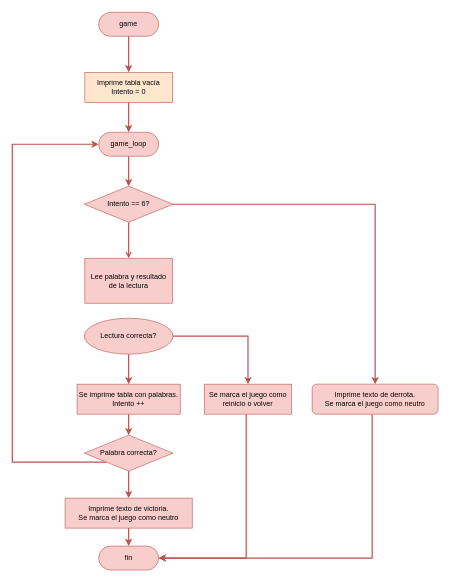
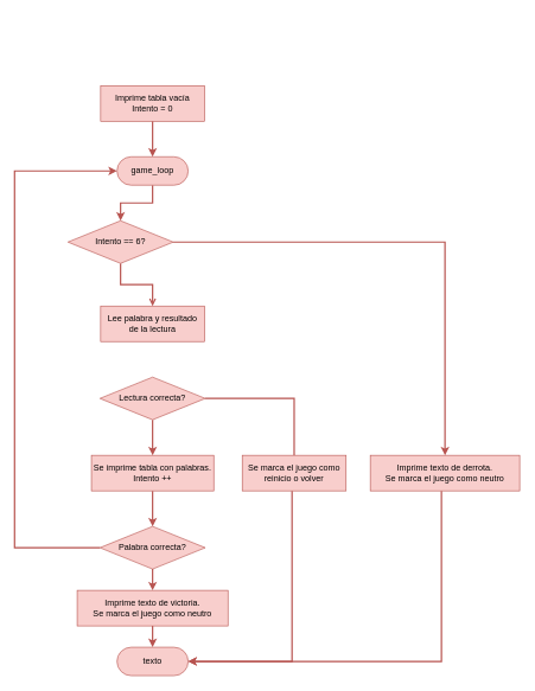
- <mxCell id="3" value="game" style="rounded=1;whiteSpace=wrap;html=1;arcSize=50;fillColor=#f8cecc;strokeColor=#b85450;" vertex="1" parent="1"><mxGeometry x="164" y="20" width="100" height="40" as="geometry" /></mxCell>
- <mxCell id="2" style="edgeStyle=orthogonalEdgeStyle;rounded=0;orthogonalLoop=1;jettySize=auto;html=1;entryX=0.5;entryY=0;entryDx=0;entryDy=0;fillColor=#f8cecc;strokeColor=#b85450;strokeWidth=2;" edge="1" parent="1" source="3" target="5"><mxGeometry relative="1" as="geometry" /></mxCell>
- <mxCell id="5" value="&lt;div&gt;Imprime tabla vacía&lt;/div&gt;&lt;div&gt;Intento = 0&lt;/div&gt;" style="rounded=0;whiteSpace=wrap;html=1;fillColor=#ffe6cc;strokeColor=#b85450;" vertex="1" parent="1"><mxGeometry x="141" y="120" width="146" height="50" as="geometry" /></mxCell>
+ <mxCell id="5" value="&lt;div&gt;Imprime tabla vacía&lt;/div&gt;&lt;div&gt;Intento = 0&lt;/div&gt;" style="rounded=0;whiteSpace=wrap;html=1;fillColor=#f8cecc;strokeColor=#b85450;" vertex="1" parent="1"><mxGeometry x="141" y="120" width="146" height="50" as="geometry" /></mxCell>
- <mxCell id="10" value="Intento == 6?" style="rhombus;whiteSpace=wrap;html=1;rounded=0;fillColor=#f8cecc;strokeColor=#b85450;" vertex="1" parent="1"><mxGeometry x="140" y="310" width="148" height="60" as="geometry" /></mxCell>
+ <mxCell id="10" value="Intento == 6?" style="rhombus;whiteSpace=wrap;html=1;rounded=0;fillColor=#f8cecc;strokeColor=#b85450;" vertex="1" parent="1"><mxGeometry x="95" y="310" width="148" height="60" as="geometry" /></mxCell>
- <mxCell id="11" value="&lt;div&gt;Lee palabra y resultado&lt;/div&gt;&lt;div&gt;de la lectura&lt;br&gt;&lt;/div&gt;" style="rounded=0;whiteSpace=wrap;html=1;fillColor=#f8cecc;strokeColor=#b85450;" vertex="1" parent="1"><mxGeometry x="141" y="430" width="146" height="75" as="geometry" /></mxCell>
+ <mxCell id="11" value="&lt;div&gt;Lee palabra y resultado&lt;/div&gt;&lt;div&gt;de la lectura&lt;br&gt;&lt;/div&gt;" style="rounded=0;whiteSpace=wrap;html=1;fillColor=#f8cecc;strokeColor=#b85450;" vertex="1" parent="1"><mxGeometry x="141" y="430" width="146" height="50" as="geometry" /></mxCell>
- <mxCell id="14" value="Lectura correcta?" style="ellipse;whiteSpace=wrap;html=1;fillColor=#f8cecc;strokeColor=#b85450;" vertex="1" parent="1"><mxGeometry x="140" y="530" width="148" height="60" as="geometry" /></mxCell>
+ <mxCell id="14" value="Lectura correcta?" style="rhombus;whiteSpace=wrap;html=1;rounded=0;fillColor=#f8cecc;strokeColor=#b85450;" vertex="1" parent="1"><mxGeometry x="140" y="530" width="148" height="60" as="geometry" /></mxCell>
- <mxCell id="13" style="edgeStyle=orthogonalEdgeStyle;rounded=0;orthogonalLoop=1;jettySize=auto;html=1;entryX=0.5;entryY=0;entryDx=0;entryDy=0;fillColor=#f8cecc;strokeColor=#b85450;strokeWidth=2;" edge="1" parent="1" source="14" target="22"><mxGeometry relative="1" as="geometry" /></mxCell>
+ <mxCell id="13" style="edgeStyle=orthogonalEdgeStyle;rounded=0;orthogonalLoop=1;jettySize=auto;html=1;entryX=0.5;entryY=0;entryDx=0;entryDy=0;fillColor=#f8cecc;strokeColor=#b85450;strokeWidth=2;endArrow=none;" edge="1" parent="1" source="14" target="22"><mxGeometry relative="1" as="geometry" /></mxCell>
- <mxCell id="26" value="&lt;div&gt;Imprime texto de derrota.&lt;/div&gt;&lt;div&gt;Se marca el juego como neutro&lt;br&gt;&lt;/div&gt;" style="whiteSpace=wrap;html=1;fillColor=#f8cecc;strokeColor=#b85450;rounded=1;" vertex="1" parent="1"><mxGeometry x="520" y="640" width="210" height="50" as="geometry" /></mxCell>
+ <mxCell id="26" value="&lt;div&gt;Imprime texto de derrota.&lt;/div&gt;&lt;div&gt;Se marca el juego como neutro&lt;br&gt;&lt;/div&gt;" style="rounded=0;whiteSpace=wrap;html=1;fillColor=#f8cecc;strokeColor=#b85450;" vertex="1" parent="1"><mxGeometry x="520" y="640" width="210" height="50" as="geometry" /></mxCell>
- <mxCell id="19" value="Palabra correcta?" style="rhombus;whiteSpace=wrap;html=1;rounded=0;fillColor=#f8cecc;strokeColor=#b85450;" vertex="1" parent="1"><mxGeometry x="140" y="725" width="148" height="60" as="geometry" /></mxCell>
+ <mxCell id="19" value="Palabra correcta?" style="rhombus;whiteSpace=wrap;html=1;rounded=0;fillColor=#f8cecc;strokeColor=#b85450;" vertex="1" parent="1"><mxGeometry x="140" y="740" width="148" height="60" as="geometry" /></mxCell>
- <mxCell id="20" value="fin" style="rounded=1;whiteSpace=wrap;html=1;arcSize=50;fillColor=#f8cecc;strokeColor=#b85450;" vertex="1" parent="1"><mxGeometry x="164" y="910" width="100" height="40" as="geometry" /></mxCell>
+ <mxCell id="20" value="texto" style="rounded=1;whiteSpace=wrap;html=1;arcSize=50;fillColor=#f8cecc;strokeColor=#b85450;" vertex="1" parent="1"><mxGeometry x="164" y="910" width="100" height="40" as="geometry" /></mxCell>
